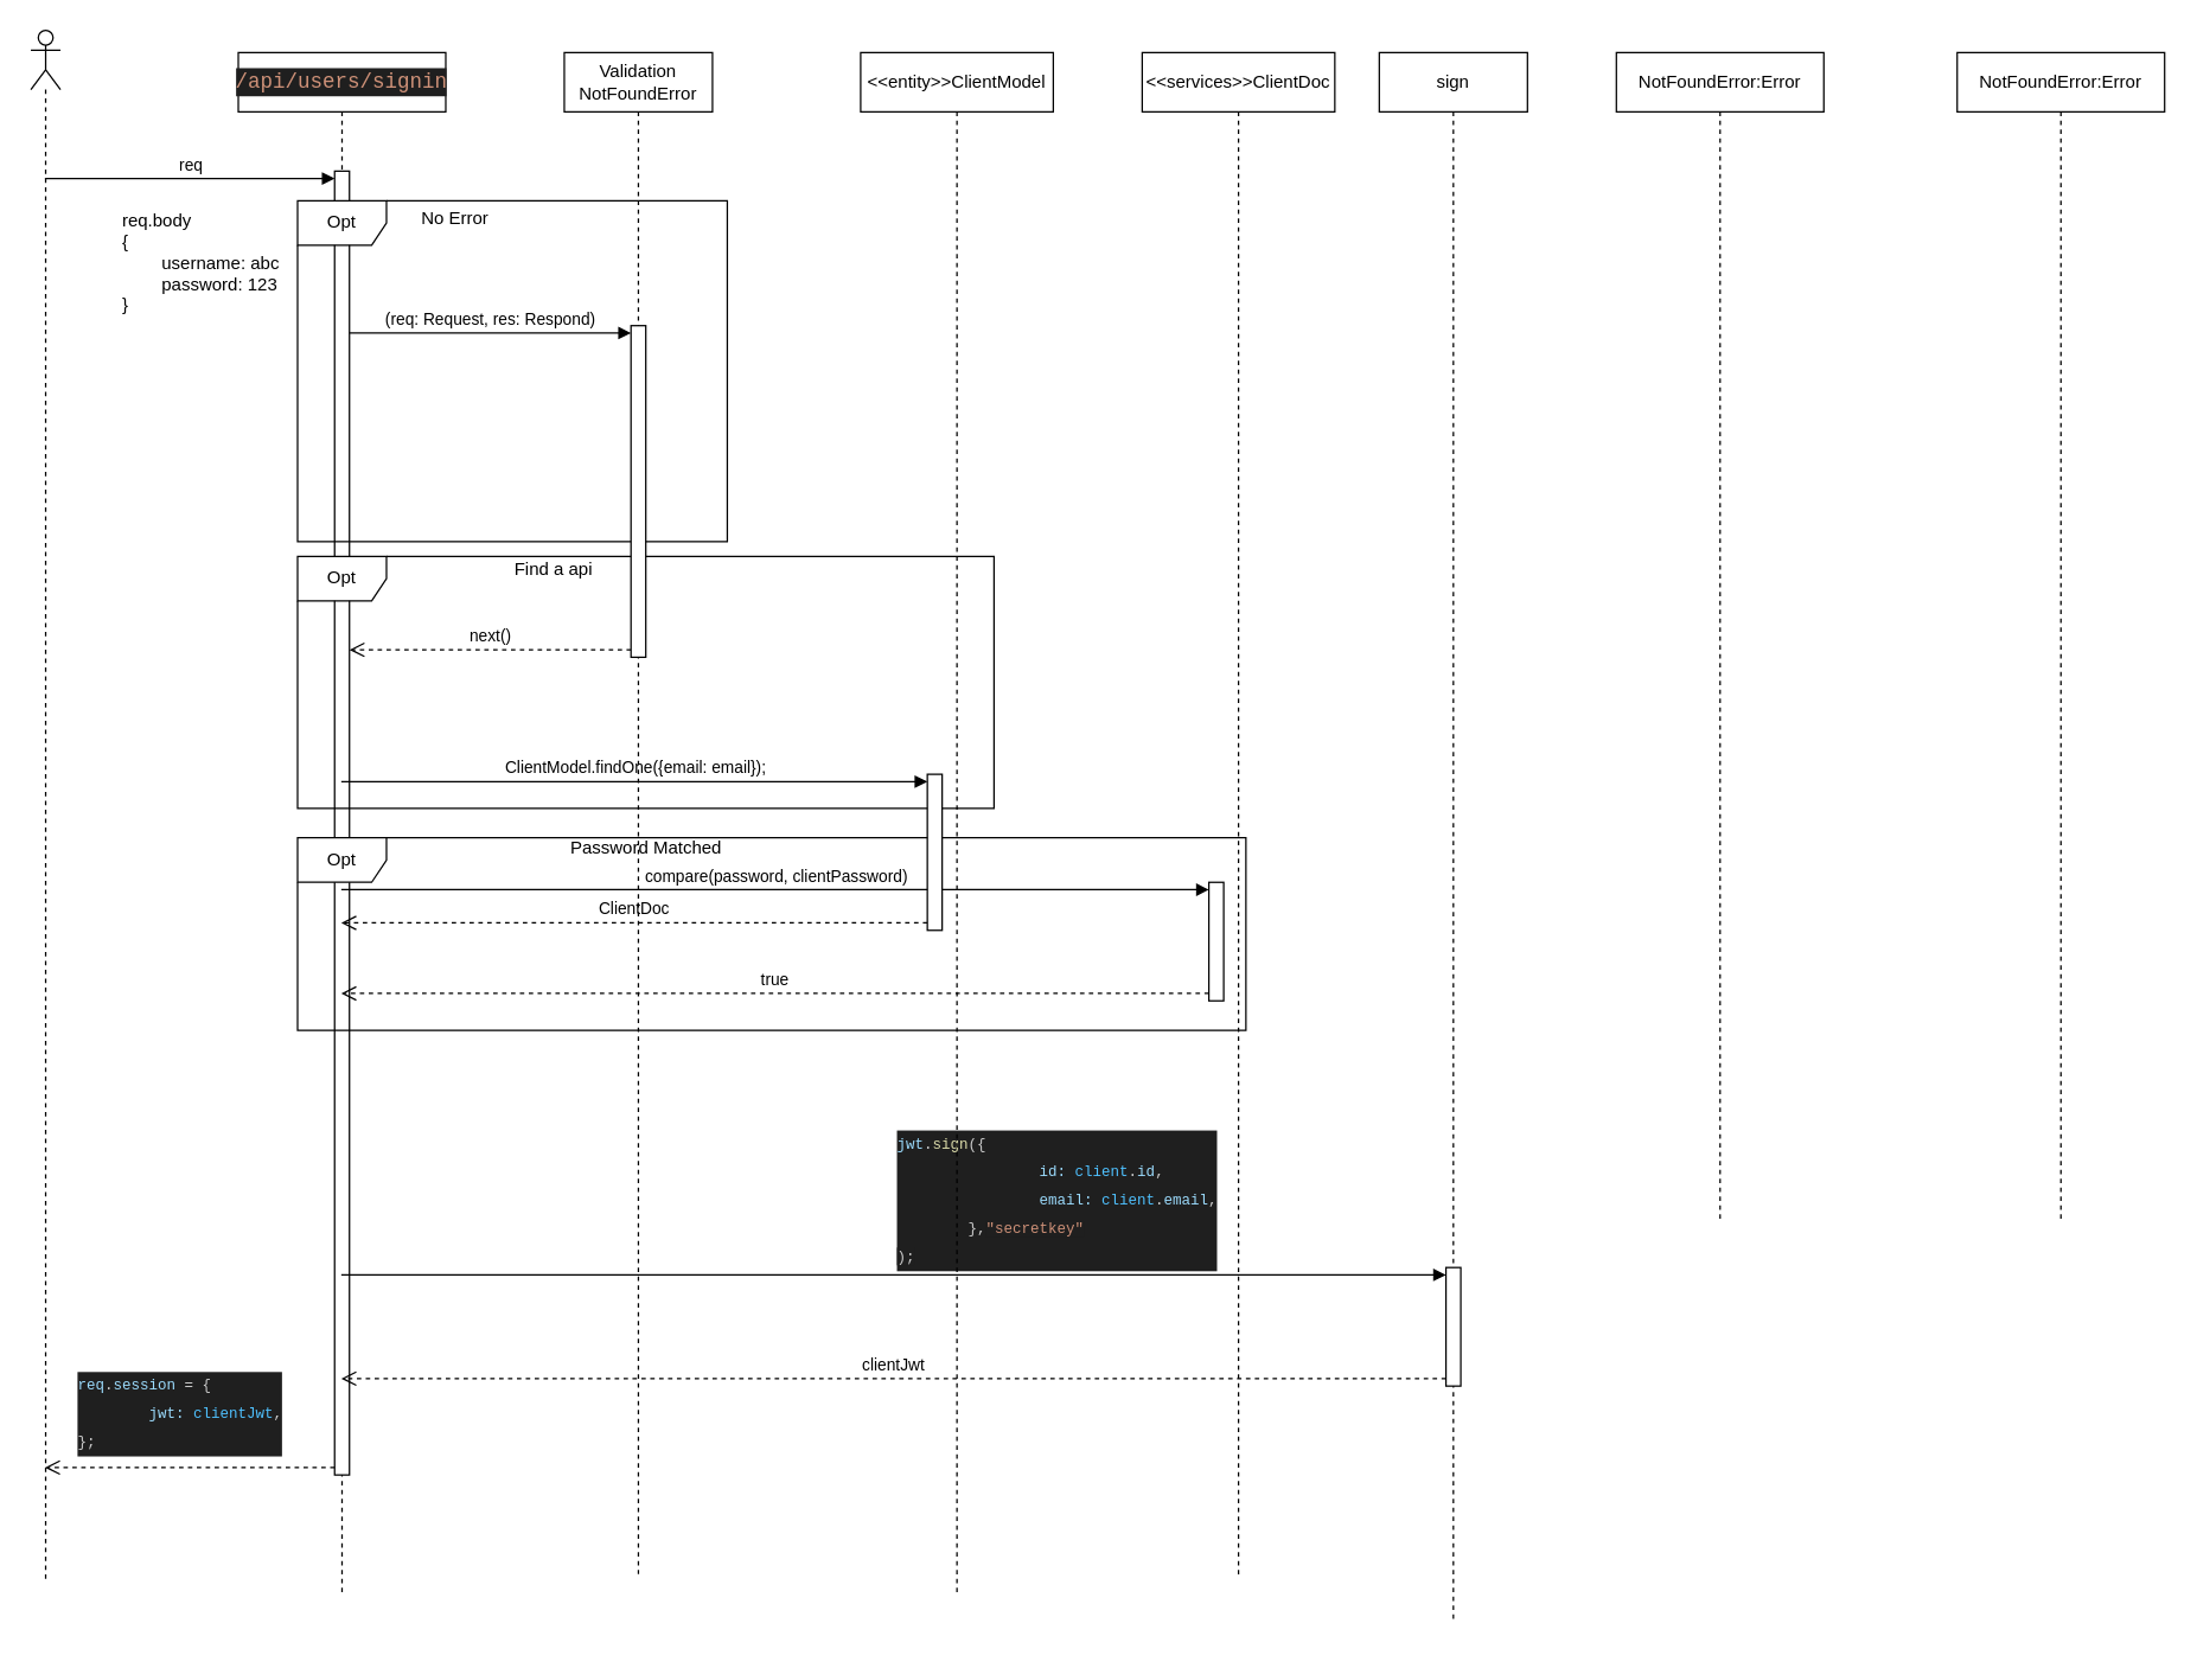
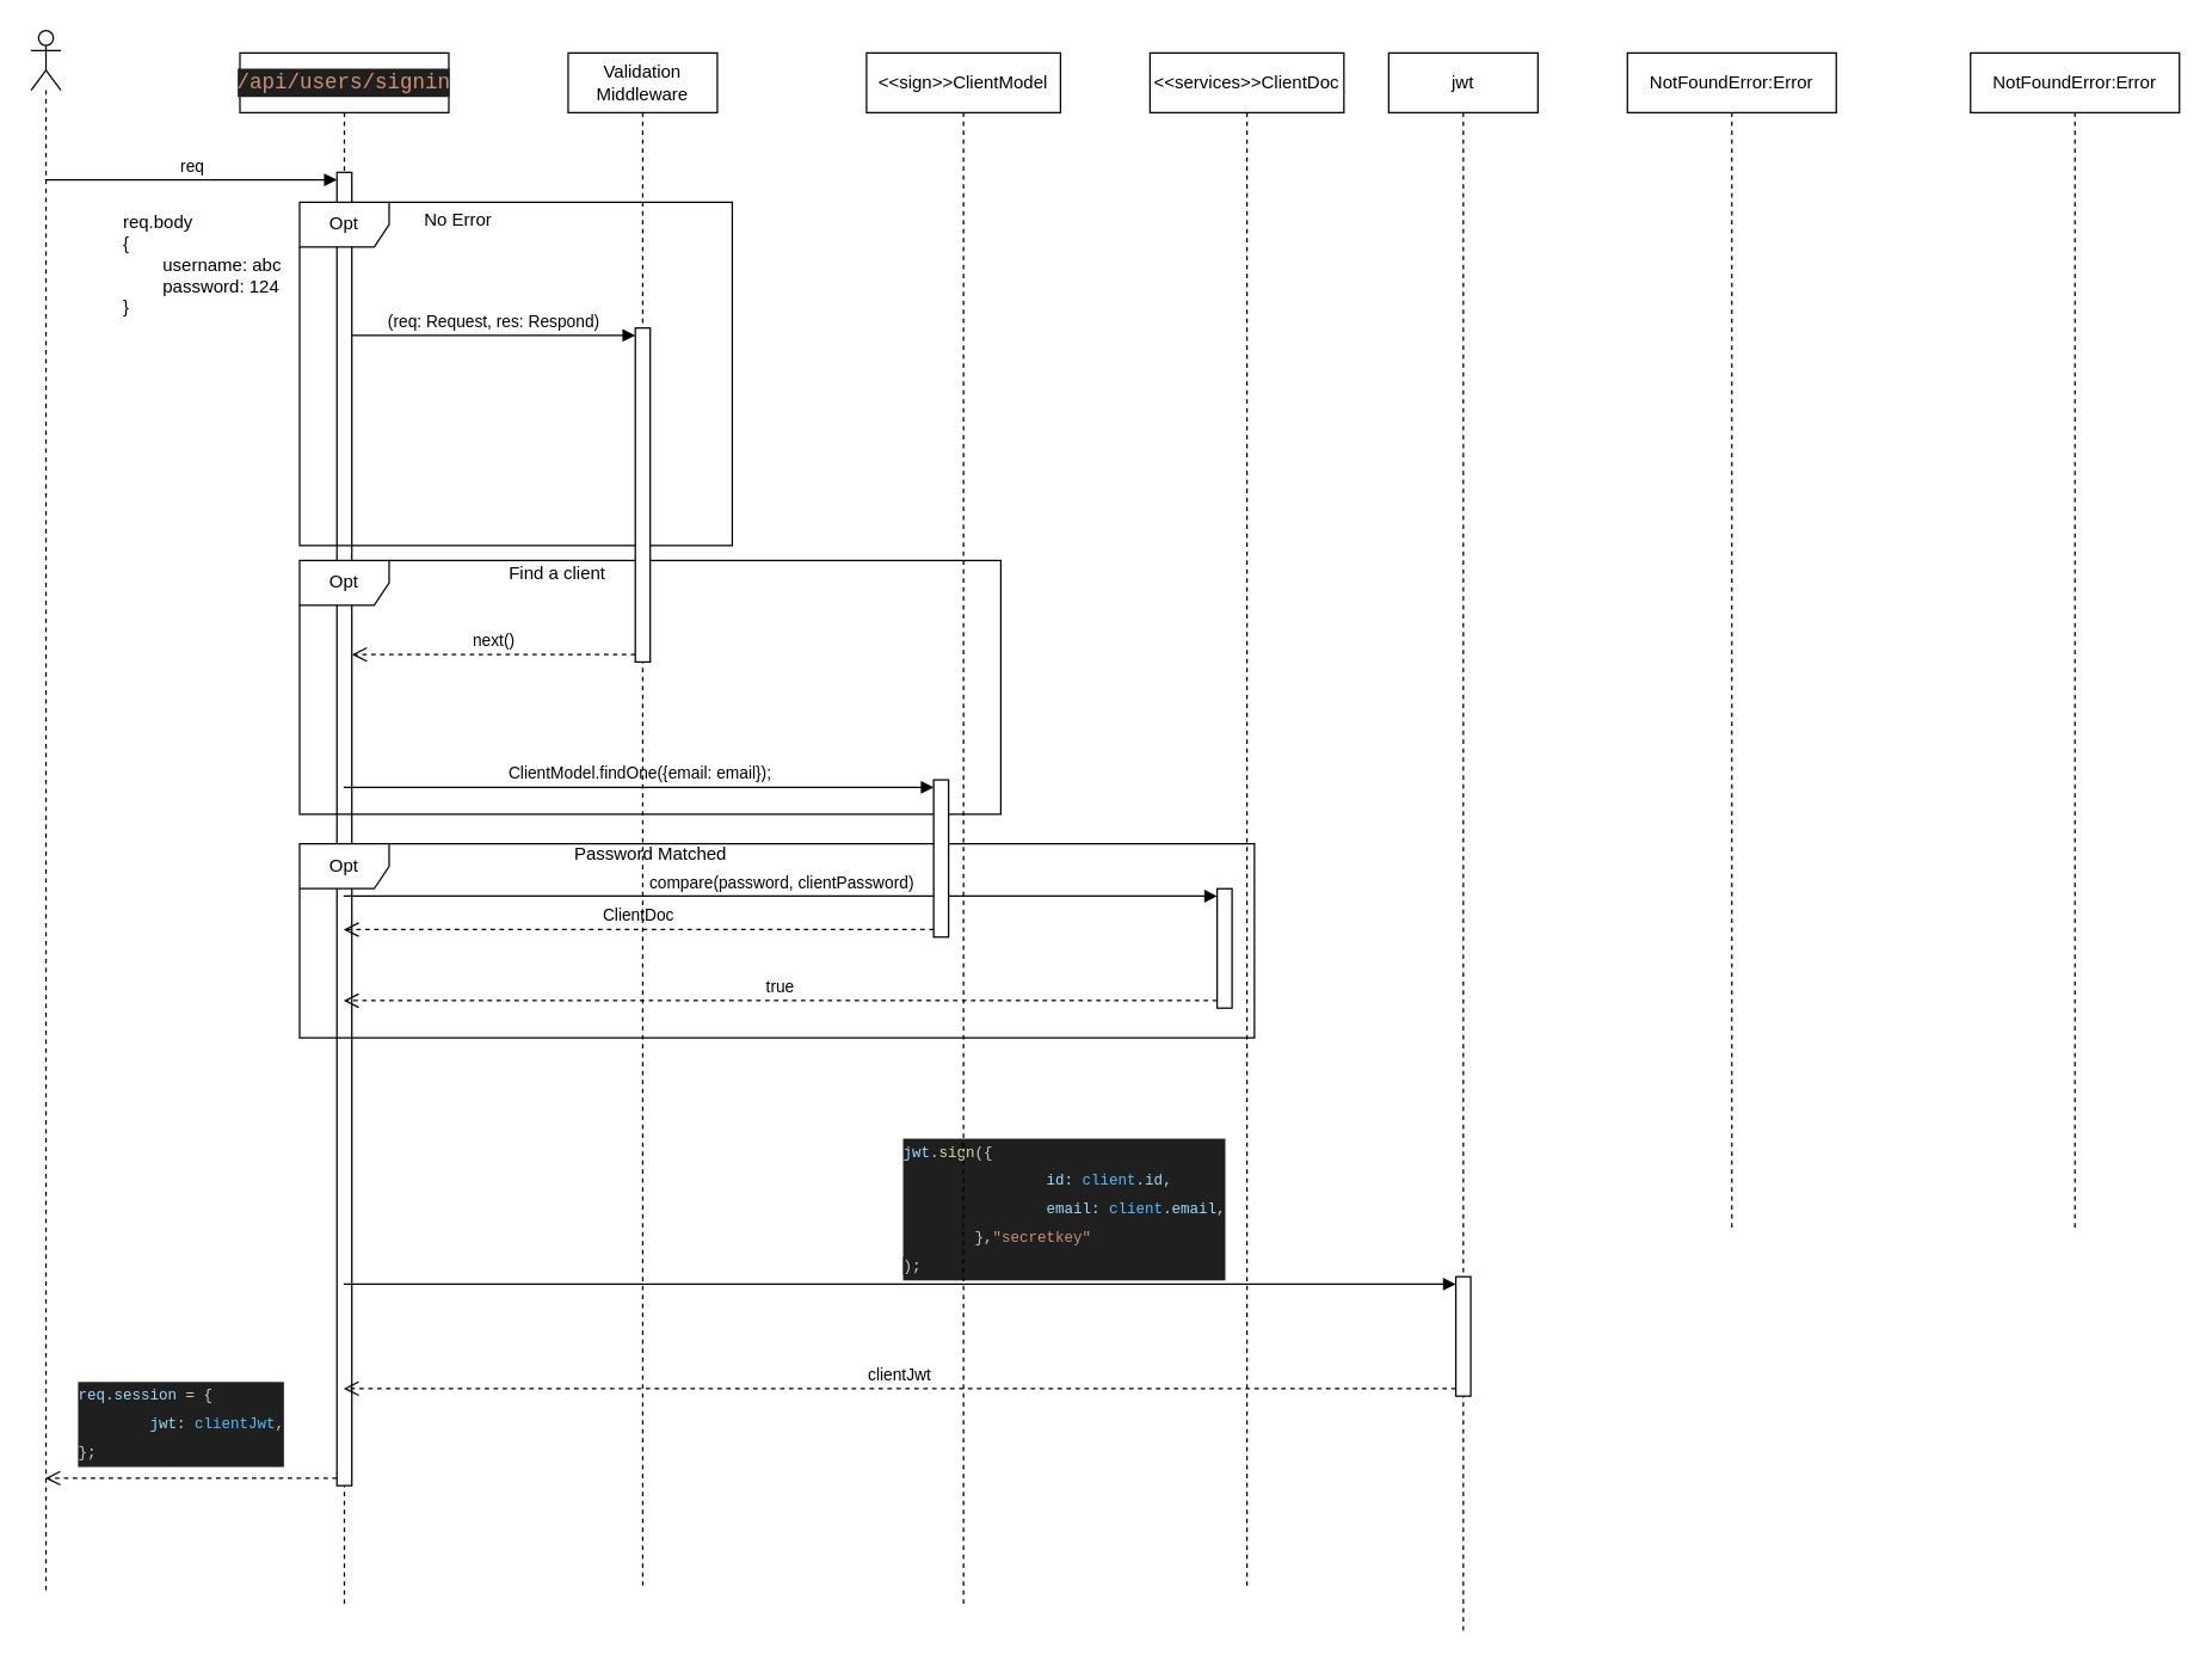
- <mxCell id="33" value="Validation NotFoundError" style="shape=umlLifeline;perimeter=lifelinePerimeter;whiteSpace=wrap;html=1;container=1;dropTarget=0;collapsible=0;recursiveResize=0;outlineConnect=0;portConstraint=eastwest;newEdgeStyle={&quot;curved&quot;:0,&quot;rounded&quot;:0};" vertex="1" parent="1"><mxGeometry x="380" y="35" width="100" height="1026.835" as="geometry" /></mxCell>
+ <mxCell id="33" value="Validation Middleware" style="shape=umlLifeline;perimeter=lifelinePerimeter;whiteSpace=wrap;html=1;container=1;dropTarget=0;collapsible=0;recursiveResize=0;outlineConnect=0;portConstraint=eastwest;newEdgeStyle={&quot;curved&quot;:0,&quot;rounded&quot;:0};" vertex="1" parent="1"><mxGeometry x="380" y="35" width="100" height="1026.835" as="geometry" /></mxCell>
- <mxCell id="31" value="&amp;lt;&amp;lt;entity&amp;gt;&amp;gt;ClientModel" style="shape=umlLifeline;whiteSpace=wrap;html=1;container=1;dropTarget=0;collapsible=0;recursiveResize=0;outlineConnect=0;portConstraint=eastwest;newEdgeStyle={&quot;curved&quot;:0,&quot;rounded&quot;:0};points=[[0,0,0,0,5],[0,1,0,0,-5],[1,0,0,0,5],[1,1,0,0,-5]];perimeter=rectanglePerimeter;targetShapes=umlLifeline;participant=label;" vertex="1" parent="1"><mxGeometry x="580" y="35" width="130" height="1040" as="geometry" /></mxCell>
+ <mxCell id="31" value="&amp;lt;&amp;lt;sign&amp;gt;&amp;gt;ClientModel" style="shape=umlLifeline;whiteSpace=wrap;html=1;container=1;dropTarget=0;collapsible=0;recursiveResize=0;outlineConnect=0;portConstraint=eastwest;newEdgeStyle={&quot;curved&quot;:0,&quot;rounded&quot;:0};points=[[0,0,0,0,5],[0,1,0,0,-5],[1,0,0,0,5],[1,1,0,0,-5]];perimeter=rectanglePerimeter;targetShapes=umlLifeline;participant=label;" vertex="1" parent="1"><mxGeometry x="580" y="35" width="130" height="1040" as="geometry" /></mxCell>
- <mxCell id="15" value="sign" style="shape=umlLifeline;perimeter=lifelinePerimeter;whiteSpace=wrap;html=1;container=1;dropTarget=0;collapsible=0;recursiveResize=0;outlineConnect=0;portConstraint=eastwest;newEdgeStyle={&quot;curved&quot;:0,&quot;rounded&quot;:0};" vertex="1" parent="1"><mxGeometry x="930" y="35" width="100" height="1060" as="geometry" /></mxCell>
+ <mxCell id="15" value="jwt" style="shape=umlLifeline;perimeter=lifelinePerimeter;whiteSpace=wrap;html=1;container=1;dropTarget=0;collapsible=0;recursiveResize=0;outlineConnect=0;portConstraint=eastwest;newEdgeStyle={&quot;curved&quot;:0,&quot;rounded&quot;:0};" vertex="1" parent="1"><mxGeometry x="930" y="35" width="100" height="1060" as="geometry" /></mxCell>
- <mxCell id="7" value="&lt;div style=&quot;&quot;&gt;&lt;br&gt;&lt;/div&gt;&lt;div style=&quot;&quot;&gt;&lt;span style=&quot;background-color: transparent; color: light-dark(rgb(0, 0, 0), rgb(255, 255, 255));&quot;&gt;req.body&lt;/span&gt;&lt;/div&gt;&lt;div style=&quot;&quot;&gt;&lt;span style=&quot;background-color: transparent; color: light-dark(rgb(0, 0, 0), rgb(255, 255, 255));&quot;&gt;{&lt;/span&gt;&lt;/div&gt;&lt;div&gt;&lt;div style=&quot;&quot;&gt;&lt;span style=&quot;white-space: pre;&quot;&gt;&#09;&lt;/span&gt;username: abc&lt;/div&gt;&lt;div style=&quot;&quot;&gt;&lt;span style=&quot;white-space: pre;&quot;&gt;&#09;&lt;/span&gt;password: 123&lt;/div&gt;&lt;div&gt;}&lt;/div&gt;&lt;/div&gt;" style="text;html=1;align=left;verticalAlign=middle;whiteSpace=wrap;rounded=0;" vertex="1" parent="1"><mxGeometry x="80" y="155" width="130" height="30" as="geometry" /></mxCell>
+ <mxCell id="7" value="&lt;div style=&quot;&quot;&gt;&lt;br&gt;&lt;/div&gt;&lt;div style=&quot;&quot;&gt;&lt;span style=&quot;background-color: transparent; color: light-dark(rgb(0, 0, 0), rgb(255, 255, 255));&quot;&gt;req.body&lt;/span&gt;&lt;/div&gt;&lt;div style=&quot;&quot;&gt;&lt;span style=&quot;background-color: transparent; color: light-dark(rgb(0, 0, 0), rgb(255, 255, 255));&quot;&gt;{&lt;/span&gt;&lt;/div&gt;&lt;div&gt;&lt;div style=&quot;&quot;&gt;&lt;span style=&quot;white-space: pre;&quot;&gt;&#09;&lt;/span&gt;username: abc&lt;/div&gt;&lt;div style=&quot;&quot;&gt;&lt;span style=&quot;white-space: pre;&quot;&gt;&#09;&lt;/span&gt;password: 124&lt;/div&gt;&lt;div&gt;}&lt;/div&gt;&lt;/div&gt;" style="text;html=1;align=left;verticalAlign=middle;whiteSpace=wrap;rounded=0;" vertex="1" parent="1"><mxGeometry x="80" y="155" width="130" height="30" as="geometry" /></mxCell>
- <mxCell id="21" value="Find a api" style="text;html=1;align=center;verticalAlign=middle;whiteSpace=wrap;rounded=0;" vertex="1" parent="19"><mxGeometry x="129.655" width="85.897" height="18.064" as="geometry" /></mxCell>
+ <mxCell id="21" value="Find a client" style="text;html=1;align=center;verticalAlign=middle;whiteSpace=wrap;rounded=0;" vertex="1" parent="19"><mxGeometry x="129.655" width="85.897" height="18.064" as="geometry" /></mxCell>
